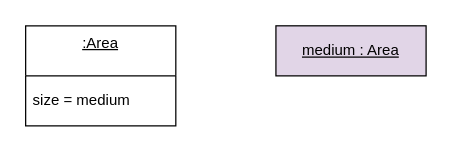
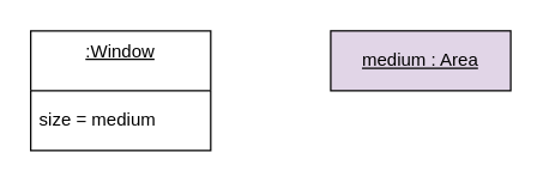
- <mxCell id="2" value="&lt;u&gt;:Area&lt;/u&gt;" style="swimlane;fontStyle=0;align=center;verticalAlign=top;childLayout=stackLayout;horizontal=1;startSize=40;horizontalStack=0;resizeParent=1;resizeParentMax=0;resizeLast=0;collapsible=0;marginBottom=0;html=1;whiteSpace=wrap;" vertex="1" parent="1"><mxGeometry width="120" height="80" as="geometry" x="20" y="20" /></mxCell>
+ <mxCell id="2" value="&lt;u&gt;:Window&lt;/u&gt;" style="swimlane;fontStyle=0;align=center;verticalAlign=top;childLayout=stackLayout;horizontal=1;startSize=40;horizontalStack=0;resizeParent=1;resizeParentMax=0;resizeLast=0;collapsible=0;marginBottom=0;html=1;whiteSpace=wrap;" vertex="1" parent="1"><mxGeometry width="120" height="80" as="geometry" x="20" y="20" /></mxCell>
